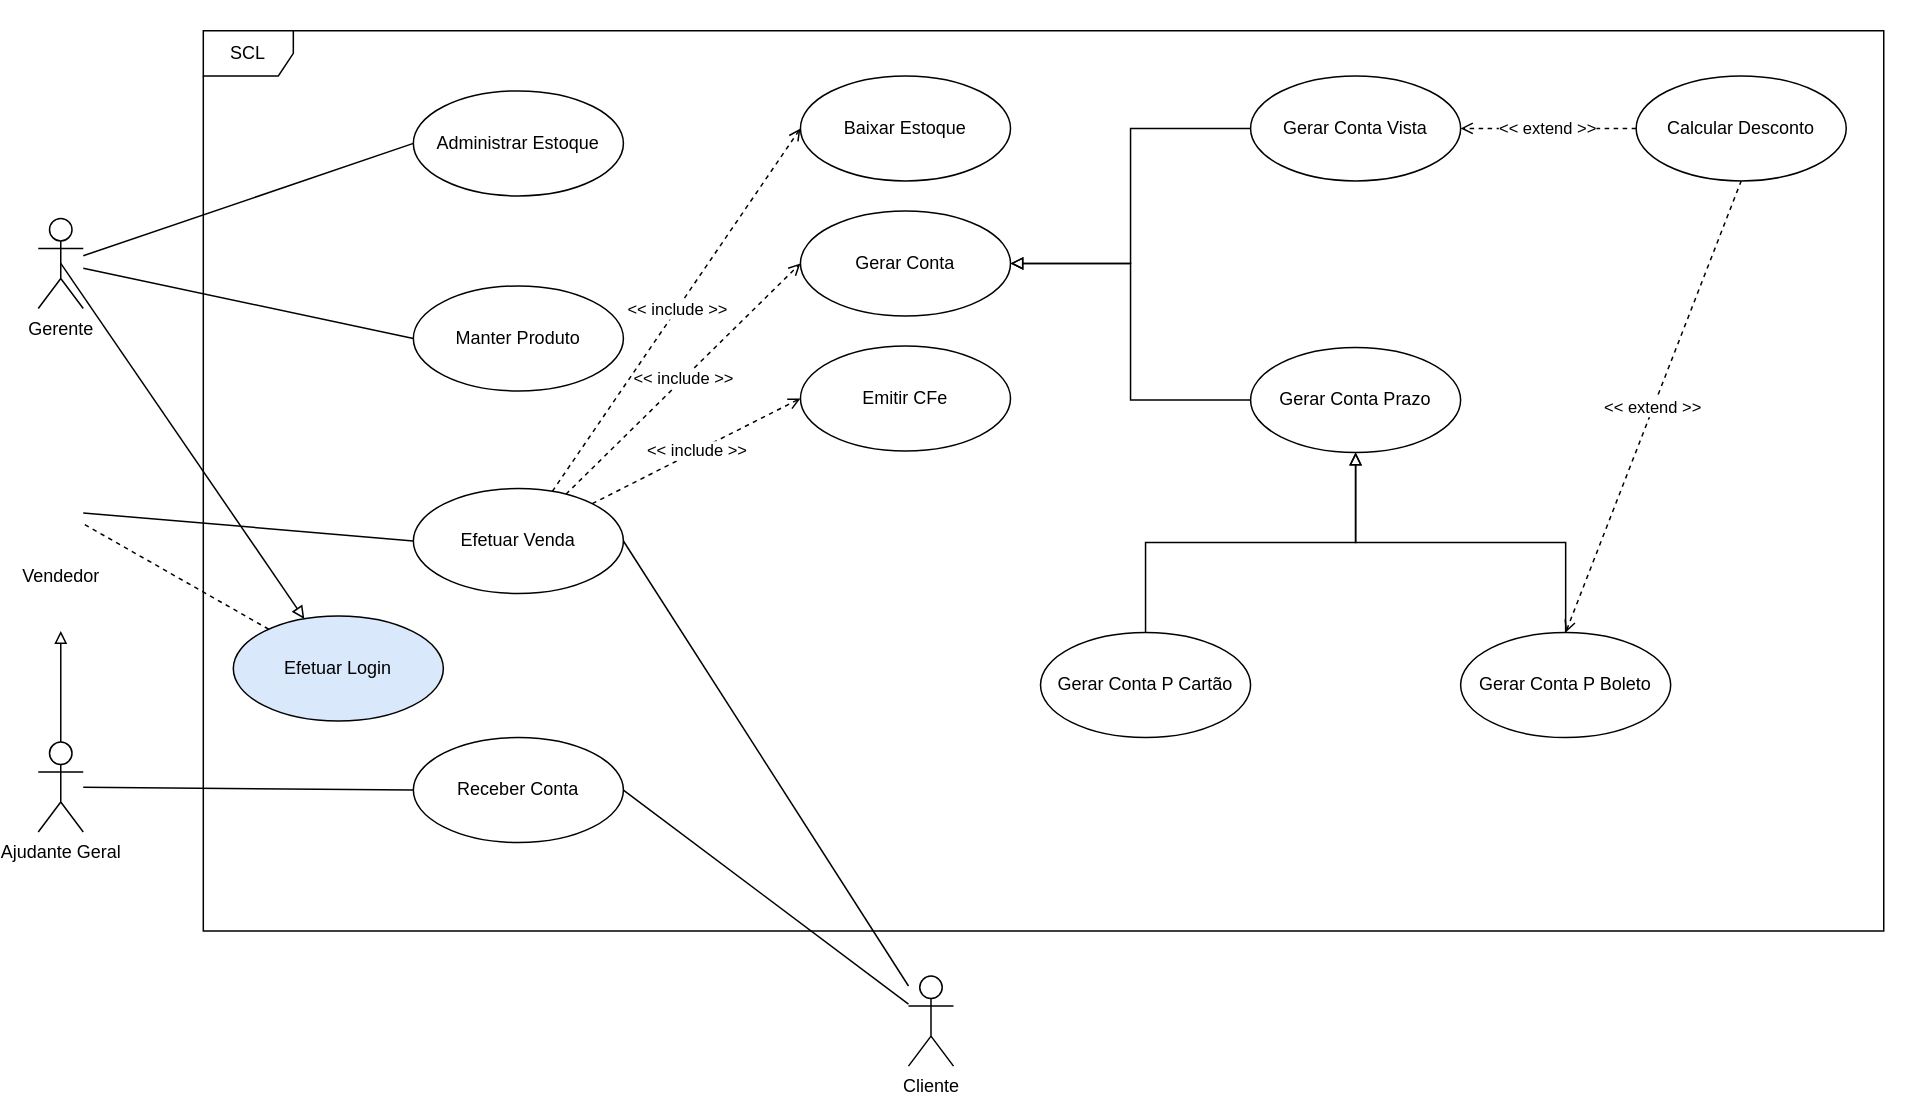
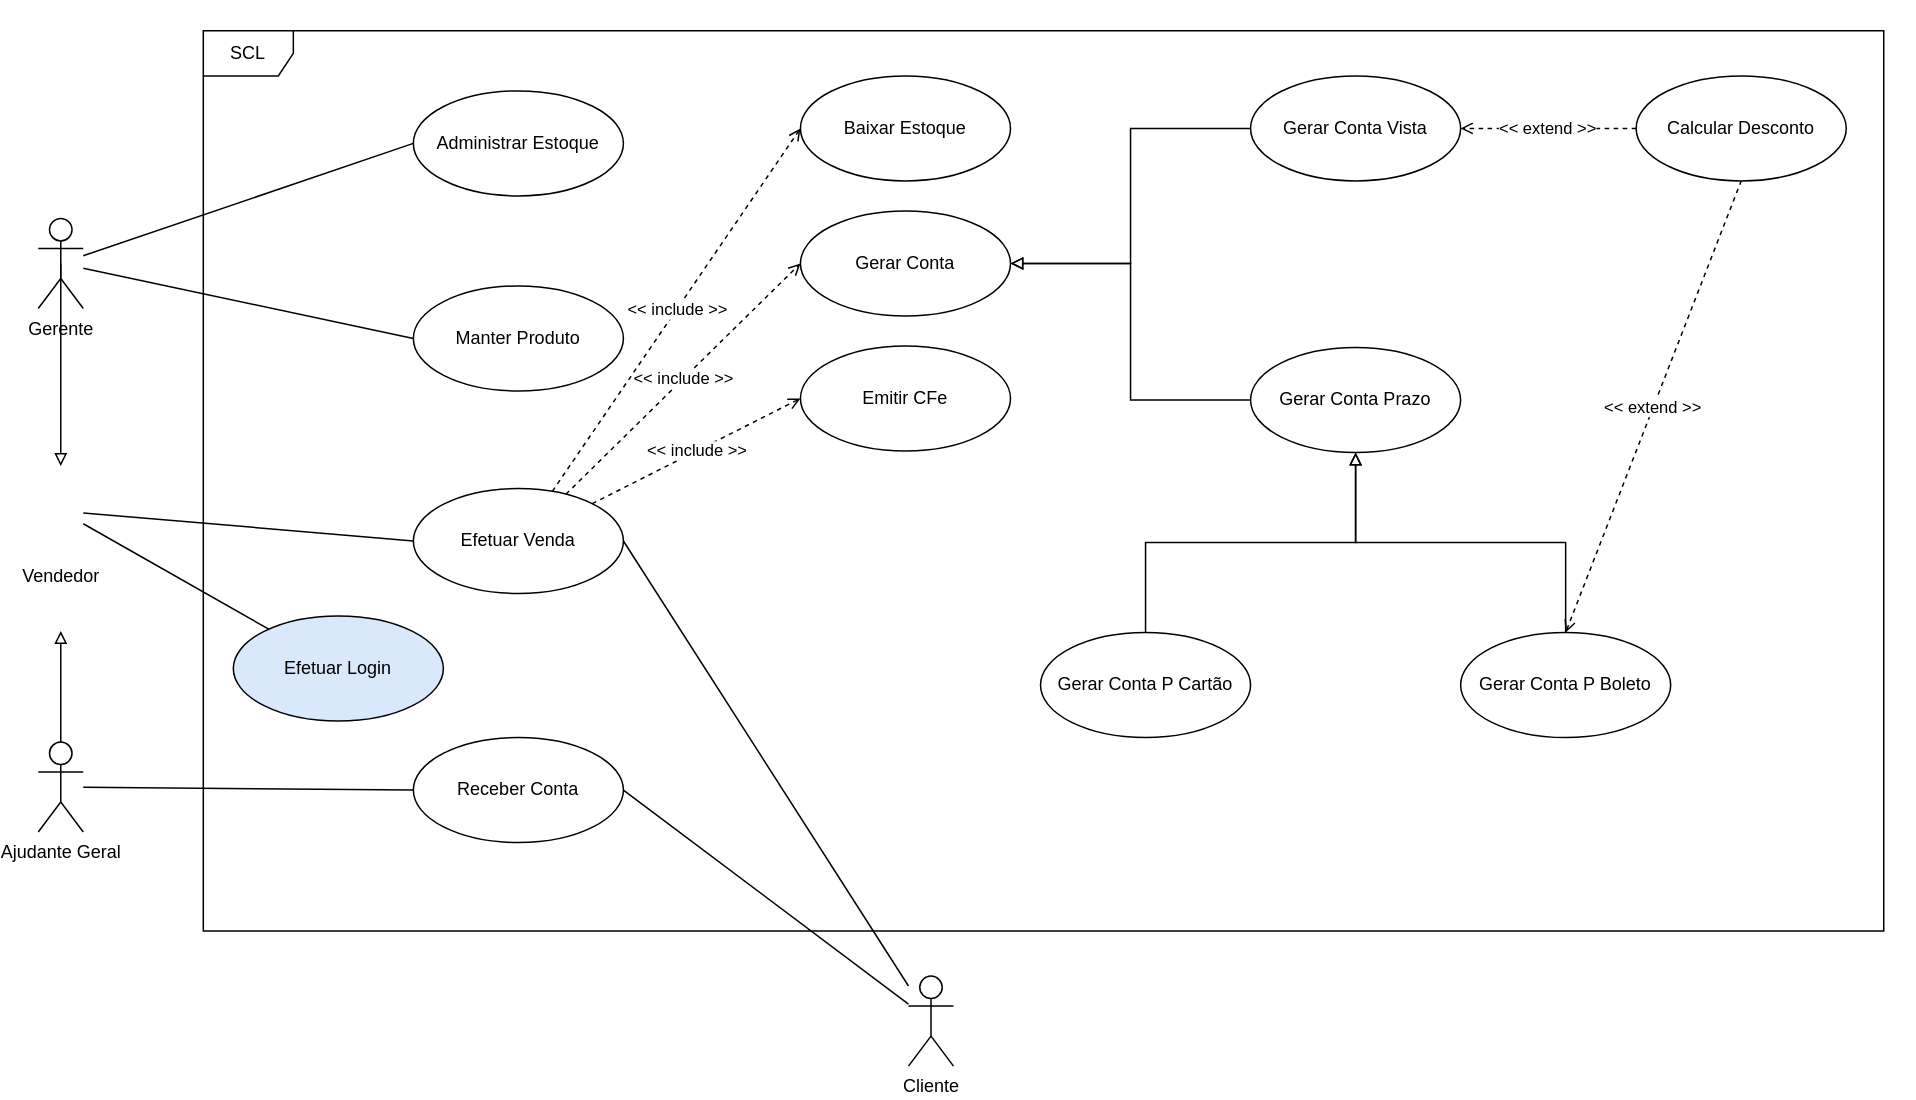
- <mxCell id="12" style="rounded=0;orthogonalLoop=1;jettySize=auto;html=1;exitX=0.5;exitY=0.5;exitDx=0;exitDy=0;exitPerimeter=0;endArrow=block;endFill=0;" parent="1" source="15" target="37" edge="1"><mxGeometry relative="1" as="geometry"><mxPoint x="38" y="320" as="targetPoint" /></mxGeometry></mxCell>
+ <mxCell id="12" style="rounded=0;orthogonalLoop=1;jettySize=auto;html=1;exitX=0.5;exitY=0.5;exitDx=0;exitDy=0;exitPerimeter=0;endArrow=block;endFill=0;entryX=0.5;entryY=0;entryDx=0;entryDy=0;entryPerimeter=0;" parent="1" source="15" target="3" edge="1"><mxGeometry relative="1" as="geometry"><mxPoint x="38" y="320" as="targetPoint" /></mxGeometry></mxCell>
- <mxCell id="36" style="rounded=0;orthogonalLoop=1;jettySize=auto;html=1;endArrow=none;endFill=0;dashed=1;" parent="1" source="37" target="3" edge="1"><mxGeometry relative="1" as="geometry"><mxPoint x="-20" y="390" as="targetPoint" /></mxGeometry></mxCell>
+ <mxCell id="36" style="rounded=0;orthogonalLoop=1;jettySize=auto;html=1;endArrow=none;endFill=0;" parent="1" source="37" target="3" edge="1"><mxGeometry relative="1" as="geometry"><mxPoint x="-20" y="390" as="targetPoint" /></mxGeometry></mxCell>
